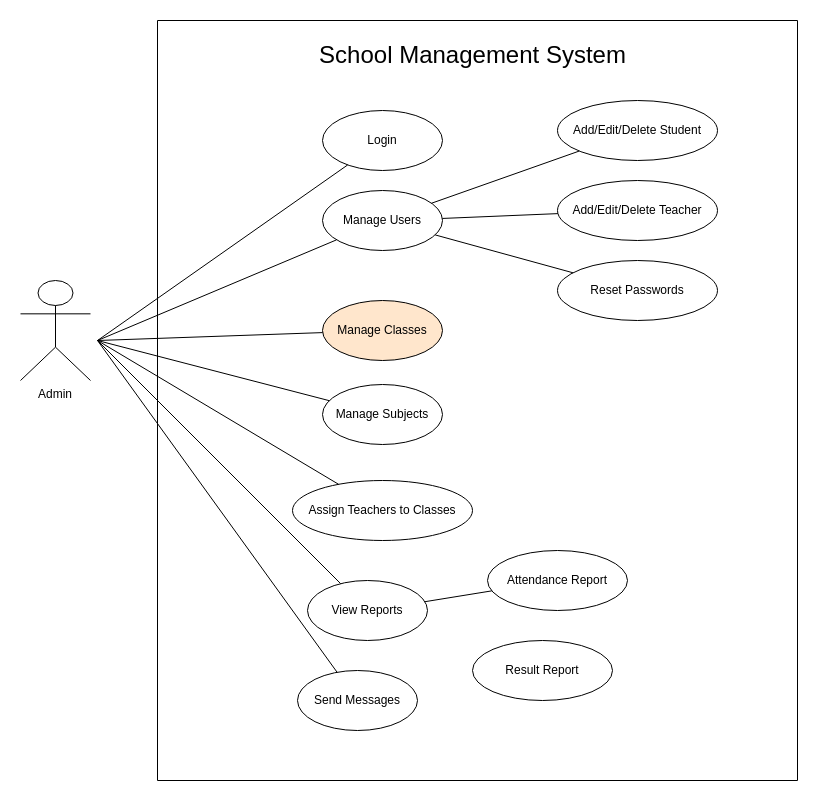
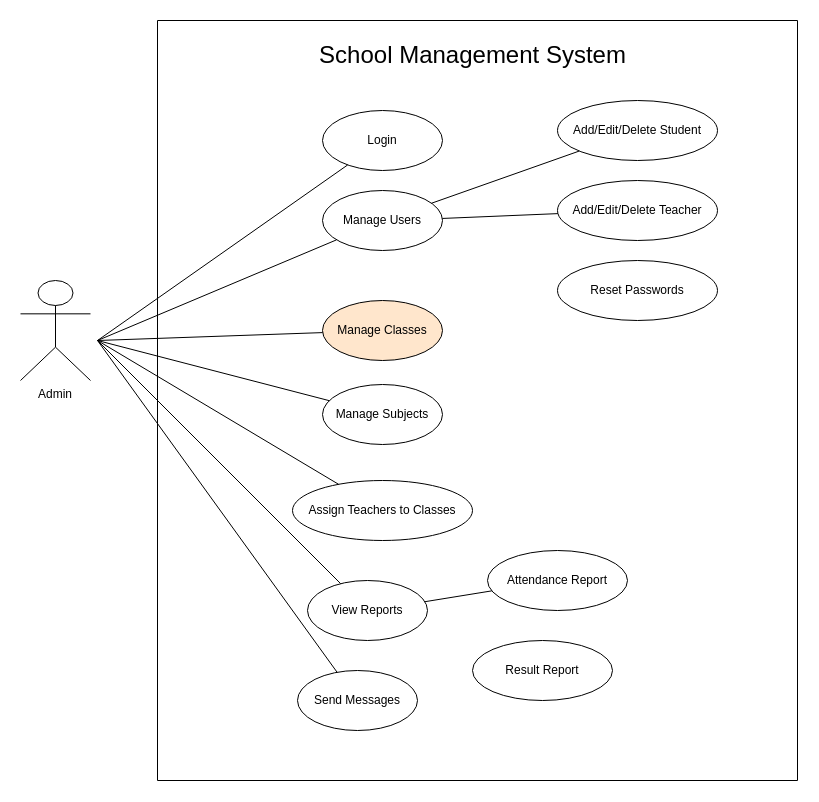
- <mxCell id="12" style="endArrow=none;" edge="1" parent="1" source="5" target="11"><mxGeometry relative="1" as="geometry" /></mxCell>
